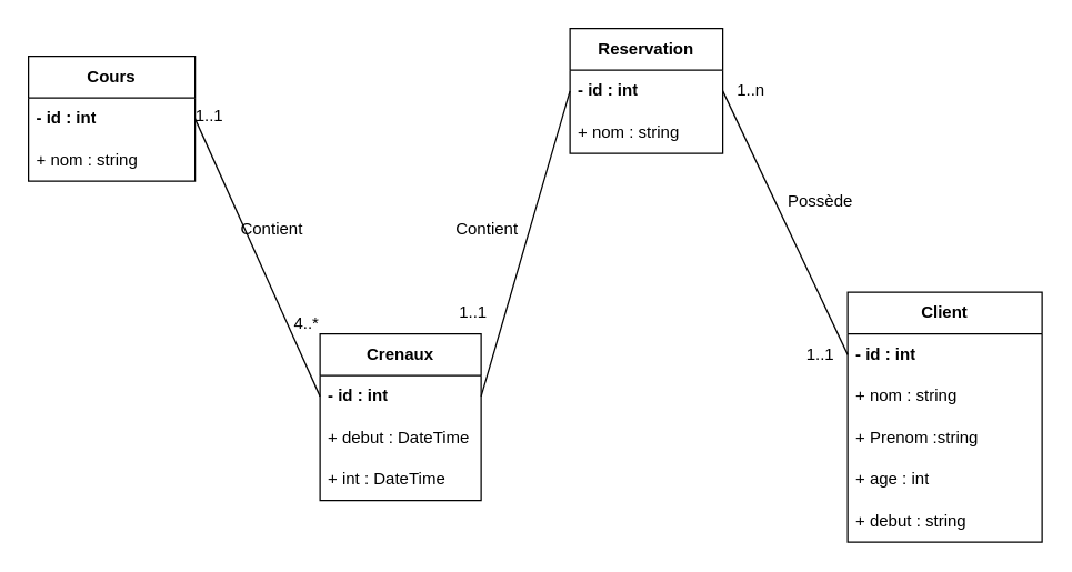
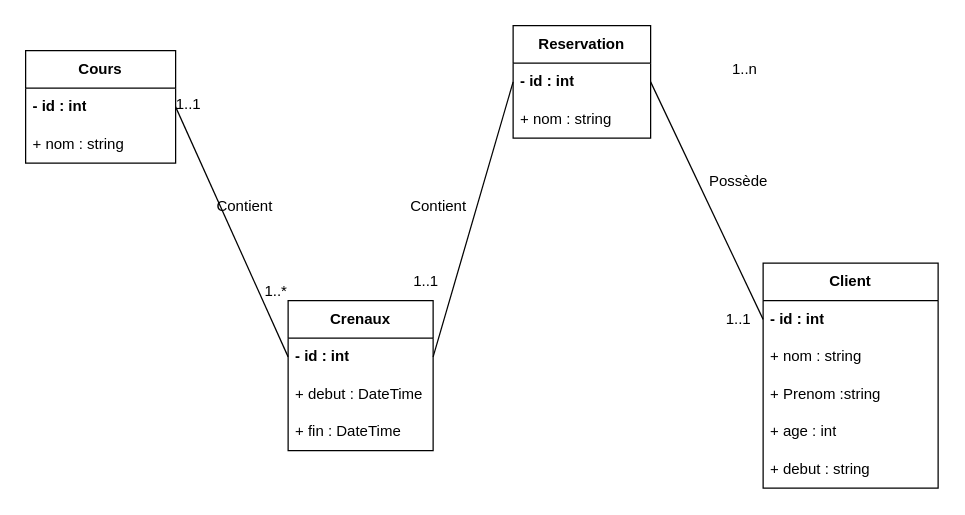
- <mxCell id="25" value="1..n" style="text;html=1;align=center;verticalAlign=middle;resizable=0;points=[];autosize=1;strokeColor=none;fillColor=none;" vertex="1" parent="1"><mxGeometry x="520" y="50" width="40" height="30" as="geometry" /></mxCell>
+ <mxCell id="25" value="1..n" style="text;html=1;align=center;verticalAlign=middle;resizable=0;points=[];autosize=1;strokeColor=none;fillColor=none;" vertex="1" parent="1"><mxGeometry x="575" y="40" width="40" height="30" as="geometry" /></mxCell>
- <mxCell id="22" value="4..*" style="text;html=1;align=center;verticalAlign=middle;resizable=0;points=[];autosize=1;strokeColor=none;fillColor=none;" vertex="1" parent="1"><mxGeometry x="200" y="218" width="40" height="30" as="geometry" /></mxCell>
+ <mxCell id="22" value="1..*" style="text;html=1;align=center;verticalAlign=middle;resizable=0;points=[];autosize=1;strokeColor=none;fillColor=none;" vertex="1" parent="1"><mxGeometry x="200" y="218" width="40" height="30" as="geometry" /></mxCell>
- <mxCell id="17" value="+ int : DateTime" style="text;strokeColor=none;fillColor=none;align=left;verticalAlign=middle;spacingLeft=4;spacingRight=4;overflow=hidden;points=[[0,0.5],[1,0.5]];portConstraint=eastwest;rotatable=0;whiteSpace=wrap;html=1;" vertex="1" parent="14"><mxGeometry y="90" width="116" height="30" as="geometry" /></mxCell>
+ <mxCell id="17" value="+ fin : DateTime" style="text;strokeColor=none;fillColor=none;align=left;verticalAlign=middle;spacingLeft=4;spacingRight=4;overflow=hidden;points=[[0,0.5],[1,0.5]];portConstraint=eastwest;rotatable=0;whiteSpace=wrap;html=1;" vertex="1" parent="14"><mxGeometry y="90" width="116" height="30" as="geometry" /></mxCell>
